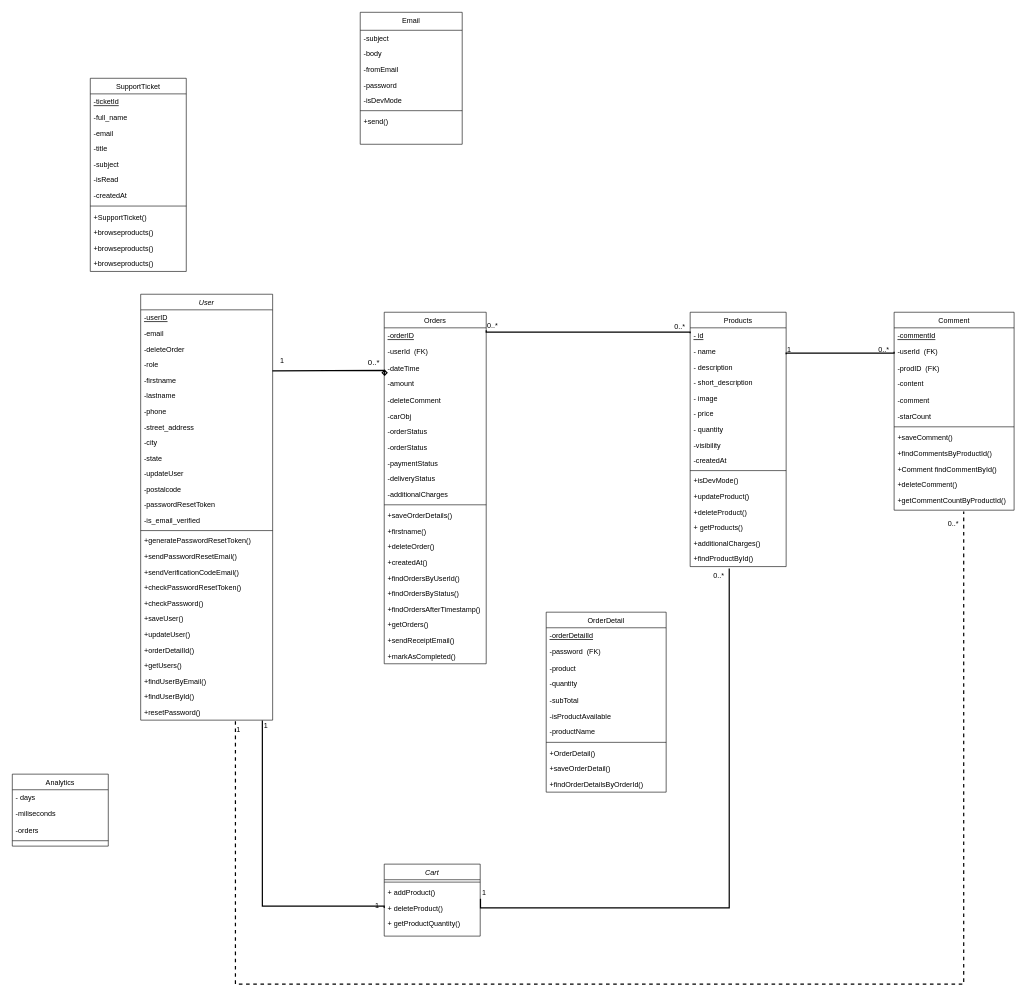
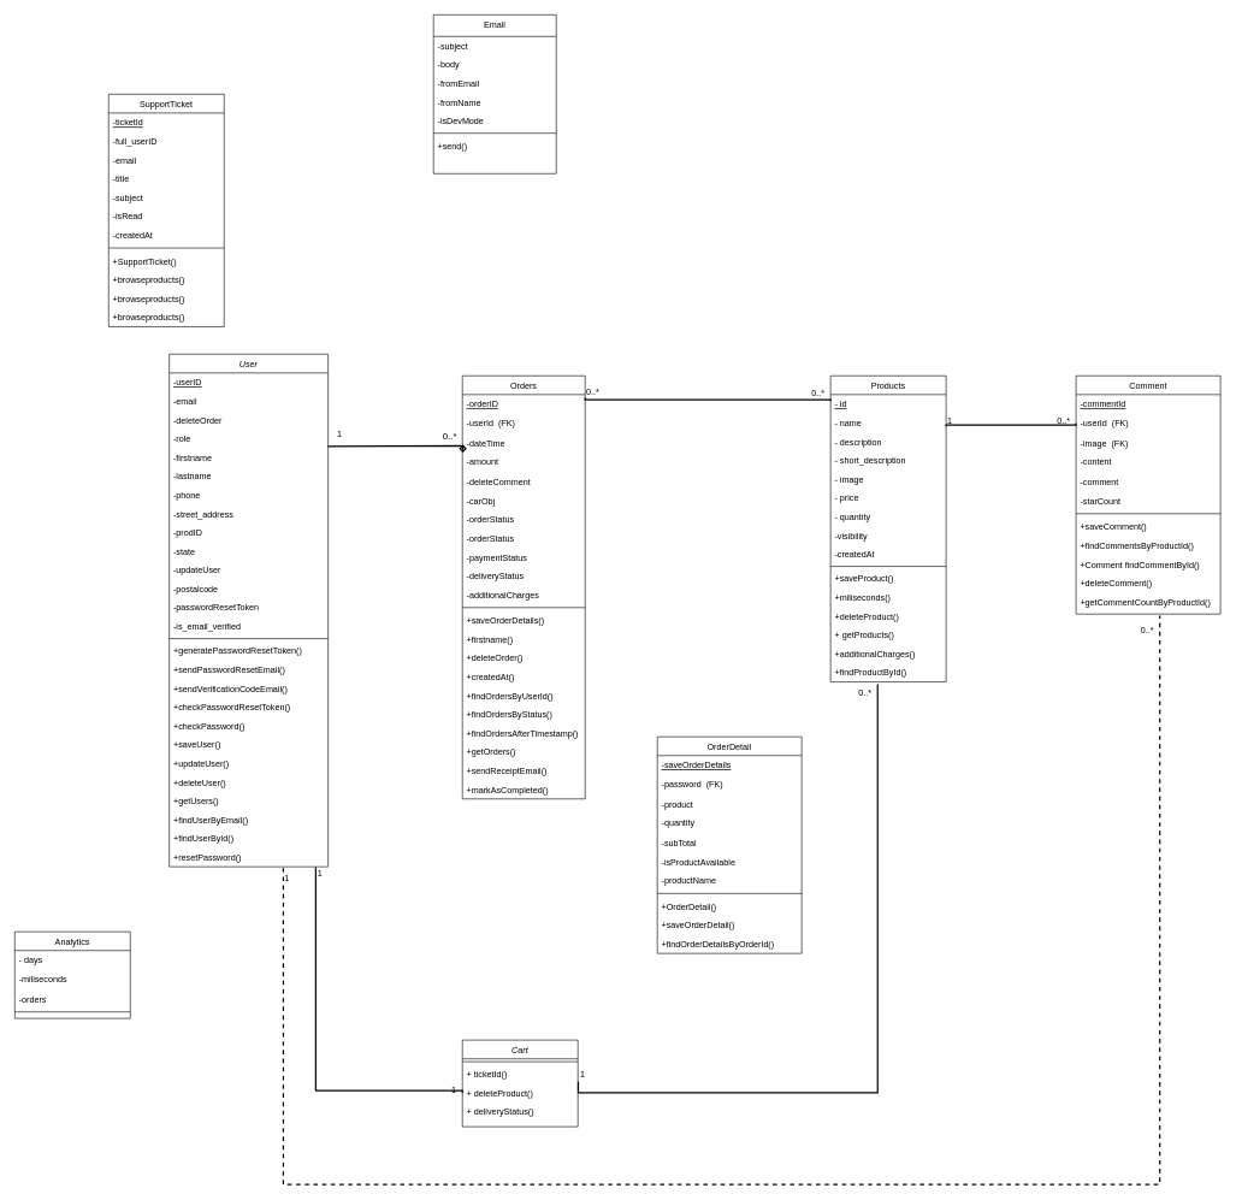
- <mxCell id="6" value="-password" style="text;align=left;verticalAlign=top;spacingLeft=4;spacingRight=4;overflow=hidden;rotatable=0;points=[[0,0.5],[1,0.5]];portConstraint=eastwest;" parent="2" vertex="1"><mxGeometry y="108" width="170" height="26" as="geometry" /></mxCell>
+ <mxCell id="6" value="-fromName" style="text;align=left;verticalAlign=top;spacingLeft=4;spacingRight=4;overflow=hidden;rotatable=0;points=[[0,0.5],[1,0.5]];portConstraint=eastwest;" parent="2" vertex="1"><mxGeometry y="108" width="170" height="26" as="geometry" /></mxCell>
- <mxCell id="121" value="-full_name" style="text;align=left;verticalAlign=top;spacingLeft=4;spacingRight=4;overflow=hidden;rotatable=0;points=[[0,0.5],[1,0.5]];portConstraint=eastwest;" vertex="1" parent="119"><mxGeometry y="52" width="160" height="26" as="geometry" /></mxCell>
+ <mxCell id="121" value="-full_userID" style="text;align=left;verticalAlign=top;spacingLeft=4;spacingRight=4;overflow=hidden;rotatable=0;points=[[0,0.5],[1,0.5]];portConstraint=eastwest;" vertex="1" parent="119"><mxGeometry y="52" width="160" height="26" as="geometry" /></mxCell>
- <mxCell id="86" value="-prodID  (FK)" style="text;align=left;verticalAlign=top;spacingLeft=4;spacingRight=4;overflow=hidden;rotatable=0;points=[[0,0.5],[1,0.5]];portConstraint=eastwest;" parent="83" vertex="1"><mxGeometry y="80" width="200" height="26" as="geometry" /></mxCell>
+ <mxCell id="86" value="-image  (FK)" style="text;align=left;verticalAlign=top;spacingLeft=4;spacingRight=4;overflow=hidden;rotatable=0;points=[[0,0.5],[1,0.5]];portConstraint=eastwest;" parent="83" vertex="1"><mxGeometry y="80" width="200" height="26" as="geometry" /></mxCell>
- <mxCell id="59" value="-city" style="text;align=left;verticalAlign=top;spacingLeft=4;spacingRight=4;overflow=hidden;rotatable=0;points=[[0,0.5],[1,0.5]];portConstraint=eastwest;rounded=0;shadow=0;html=0;" parent="50" vertex="1"><mxGeometry y="234" width="220" height="26" as="geometry" /></mxCell>
+ <mxCell id="59" value="-prodID" style="text;align=left;verticalAlign=top;spacingLeft=4;spacingRight=4;overflow=hidden;rotatable=0;points=[[0,0.5],[1,0.5]];portConstraint=eastwest;rounded=0;shadow=0;html=0;" parent="50" vertex="1"><mxGeometry y="234" width="220" height="26" as="geometry" /></mxCell>
- <mxCell id="21" value="+isDevMode()" style="text;align=left;verticalAlign=top;spacingLeft=4;spacingRight=4;overflow=hidden;rotatable=0;points=[[0,0.5],[1,0.5]];portConstraint=eastwest;" parent="10" vertex="1"><mxGeometry y="268" width="160" height="26" as="geometry" /></mxCell>
+ <mxCell id="21" value="+saveProduct()" style="text;align=left;verticalAlign=top;spacingLeft=4;spacingRight=4;overflow=hidden;rotatable=0;points=[[0,0.5],[1,0.5]];portConstraint=eastwest;" parent="10" vertex="1"><mxGeometry y="268" width="160" height="26" as="geometry" /></mxCell>
- <mxCell id="22" value="+updateProduct()" style="text;align=left;verticalAlign=top;spacingLeft=4;spacingRight=4;overflow=hidden;rotatable=0;points=[[0,0.5],[1,0.5]];portConstraint=eastwest;" parent="10" vertex="1"><mxGeometry y="294" width="160" height="26" as="geometry" /></mxCell>
+ <mxCell id="22" value="+miliseconds()" style="text;align=left;verticalAlign=top;spacingLeft=4;spacingRight=4;overflow=hidden;rotatable=0;points=[[0,0.5],[1,0.5]];portConstraint=eastwest;" parent="10" vertex="1"><mxGeometry y="294" width="160" height="26" as="geometry" /></mxCell>
- <mxCell id="133" value="-orderDetailId" style="text;align=left;verticalAlign=top;spacingLeft=4;spacingRight=4;overflow=hidden;rotatable=0;points=[[0,0.5],[1,0.5]];portConstraint=eastwest;strokeColor=none;fontStyle=4" parent="132" vertex="1"><mxGeometry y="26" width="200" height="26" as="geometry" /></mxCell>
+ <mxCell id="133" value="-saveOrderDetails" style="text;align=left;verticalAlign=top;spacingLeft=4;spacingRight=4;overflow=hidden;rotatable=0;points=[[0,0.5],[1,0.5]];portConstraint=eastwest;strokeColor=none;fontStyle=4" parent="132" vertex="1"><mxGeometry y="26" width="200" height="26" as="geometry" /></mxCell>
- <mxCell id="73" value="+orderDetailId()" style="text;align=left;verticalAlign=top;spacingLeft=4;spacingRight=4;overflow=hidden;rotatable=0;points=[[0,0.5],[1,0.5]];portConstraint=eastwest;rounded=0;shadow=0;html=0;" parent="50" vertex="1"><mxGeometry y="580" width="220" height="26" as="geometry" /></mxCell>
+ <mxCell id="73" value="+deleteUser()" style="text;align=left;verticalAlign=top;spacingLeft=4;spacingRight=4;overflow=hidden;rotatable=0;points=[[0,0.5],[1,0.5]];portConstraint=eastwest;rounded=0;shadow=0;html=0;" parent="50" vertex="1"><mxGeometry y="580" width="220" height="26" as="geometry" /></mxCell>
- <mxCell id="80" value="+ addProduct()" style="text;align=left;verticalAlign=top;spacingLeft=4;spacingRight=4;overflow=hidden;rotatable=0;points=[[0,0.5],[1,0.5]];portConstraint=eastwest;" parent="78" vertex="1"><mxGeometry y="34" width="160" height="26" as="geometry" /></mxCell>
+ <mxCell id="80" value="+ ticketId()" style="text;align=left;verticalAlign=top;spacingLeft=4;spacingRight=4;overflow=hidden;rotatable=0;points=[[0,0.5],[1,0.5]];portConstraint=eastwest;" parent="78" vertex="1"><mxGeometry y="34" width="160" height="26" as="geometry" /></mxCell>
- <mxCell id="82" value="+ getProductQuantity()" style="text;align=left;verticalAlign=top;spacingLeft=4;spacingRight=4;overflow=hidden;rotatable=0;points=[[0,0.5],[1,0.5]];portConstraint=eastwest;" parent="78" vertex="1"><mxGeometry y="86" width="160" height="26" as="geometry" /></mxCell>
+ <mxCell id="82" value="+ deliveryStatus()" style="text;align=left;verticalAlign=top;spacingLeft=4;spacingRight=4;overflow=hidden;rotatable=0;points=[[0,0.5],[1,0.5]];portConstraint=eastwest;" parent="78" vertex="1"><mxGeometry y="86" width="160" height="26" as="geometry" /></mxCell>
